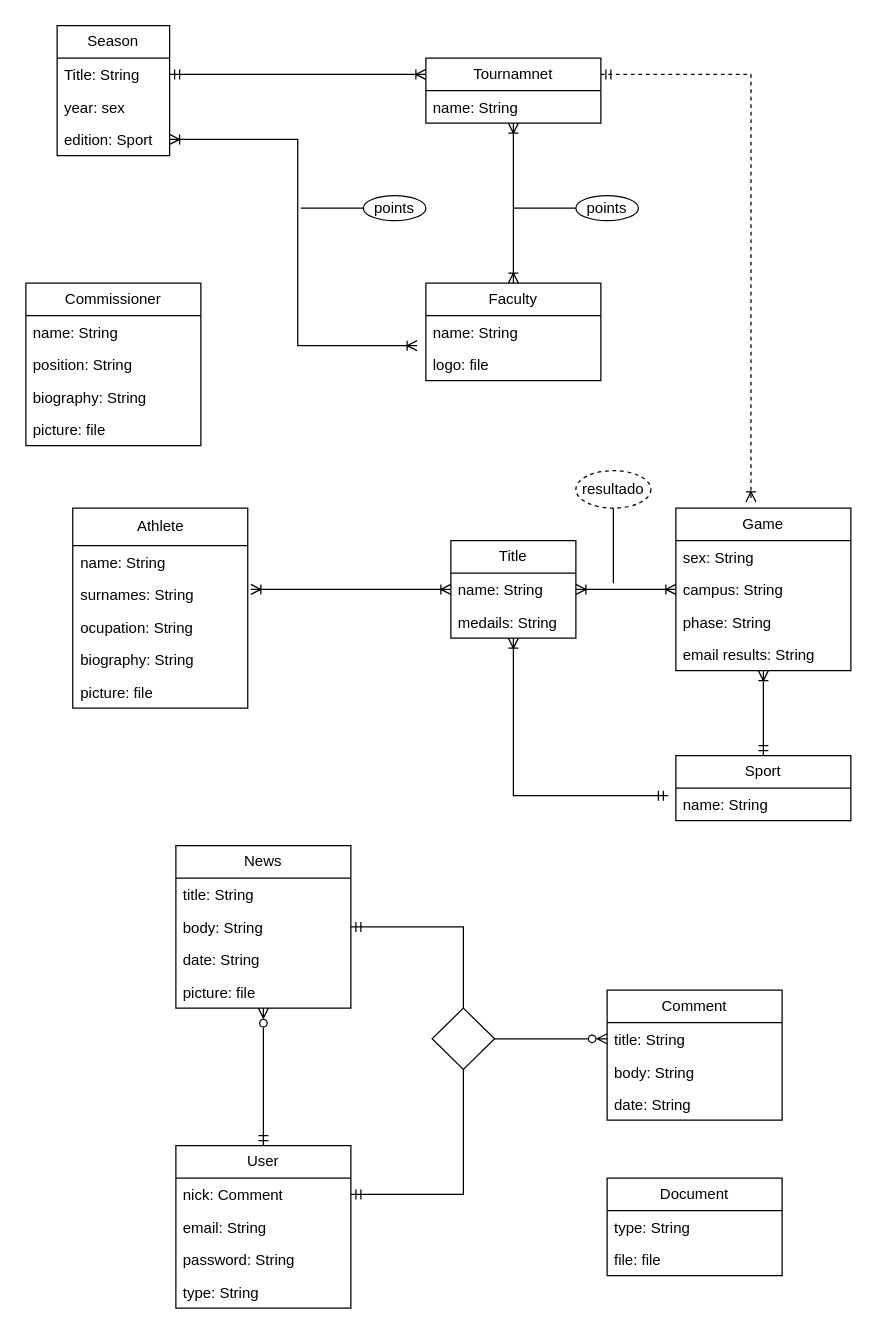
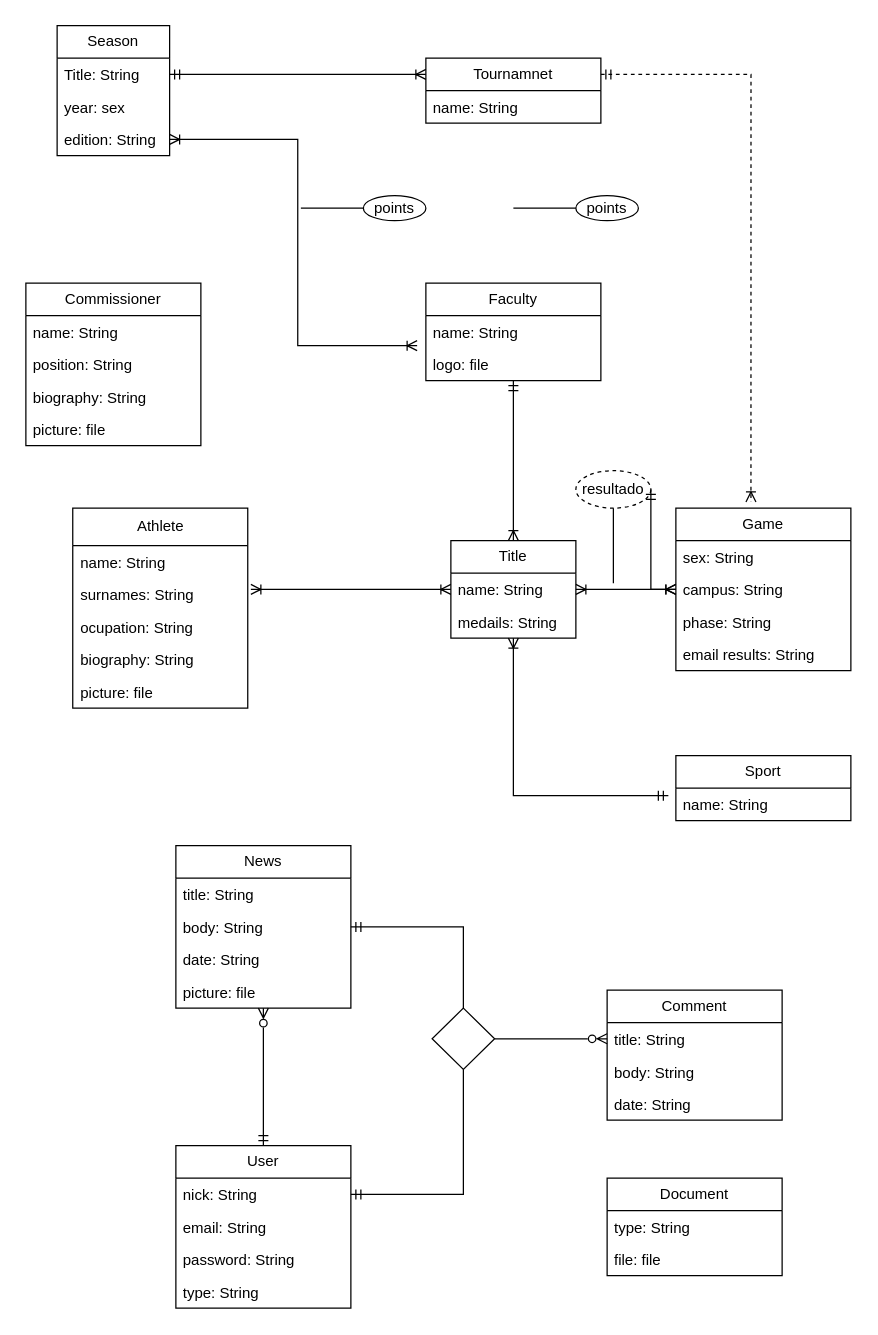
- <mxCell id="49" value="edition: Sport" style="text;strokeColor=none;fillColor=none;align=left;verticalAlign=top;spacingLeft=4;spacingRight=4;overflow=hidden;rotatable=0;points=[[0,0.5],[1,0.5]];portConstraint=eastwest;whiteSpace=wrap;html=1;" parent="46" vertex="1"><mxGeometry y="78" width="90" height="26" as="geometry" /></mxCell>
+ <mxCell id="49" value="edition: String" style="text;strokeColor=none;fillColor=none;align=left;verticalAlign=top;spacingLeft=4;spacingRight=4;overflow=hidden;rotatable=0;points=[[0,0.5],[1,0.5]];portConstraint=eastwest;whiteSpace=wrap;html=1;" parent="46" vertex="1"><mxGeometry y="78" width="90" height="26" as="geometry" /></mxCell>
- <mxCell id="50" style="edgeStyle=orthogonalEdgeStyle;rounded=0;orthogonalLoop=1;jettySize=auto;html=1;entryX=0.5;entryY=0;entryDx=0;entryDy=0;endArrow=ERoneToMany;endFill=0;startArrow=ERoneToMany;startFill=0;" edge="1" parent="1" source="52" target="9"><mxGeometry relative="1" as="geometry" /></mxCell>
+ <mxCell id="8" style="edgeStyle=orthogonalEdgeStyle;rounded=0;orthogonalLoop=1;jettySize=auto;html=1;entryX=0.5;entryY=0;entryDx=0;entryDy=0;endArrow=ERoneToMany;endFill=0;startArrow=ERmandOne;startFill=0;" edge="1" parent="1" source="9" target="12"><mxGeometry relative="1" as="geometry" /></mxCell>
- <mxCell id="40" style="edgeStyle=orthogonalEdgeStyle;rounded=0;orthogonalLoop=1;jettySize=auto;html=1;entryX=0.5;entryY=0;entryDx=0;entryDy=0;endArrow=ERmandOne;endFill=0;startArrow=ERoneToMany;startFill=0;" edge="1" parent="1" source="41" target="15"><mxGeometry relative="1" as="geometry" /></mxCell>
+ <mxCell id="40" style="edgeStyle=orthogonalEdgeStyle;rounded=0;orthogonalLoop=1;jettySize=auto;html=1;endArrow=ERmandOne;endFill=0;startArrow=ERoneToMany;startFill=0;" edge="1" parent="1" source="41" target="68"><mxGeometry relative="1" as="geometry" /></mxCell>
- <mxCell id="24" value="nick: Comment" style="text;strokeColor=none;fillColor=none;align=left;verticalAlign=top;spacingLeft=4;spacingRight=4;overflow=hidden;rotatable=0;points=[[0,0.5],[1,0.5]];portConstraint=eastwest;whiteSpace=wrap;html=1;" parent="23" vertex="1"><mxGeometry y="26" width="140" height="26" as="geometry" /></mxCell>
+ <mxCell id="24" value="nick: String" style="text;strokeColor=none;fillColor=none;align=left;verticalAlign=top;spacingLeft=4;spacingRight=4;overflow=hidden;rotatable=0;points=[[0,0.5],[1,0.5]];portConstraint=eastwest;whiteSpace=wrap;html=1;" parent="23" vertex="1"><mxGeometry y="26" width="140" height="26" as="geometry" /></mxCell>
